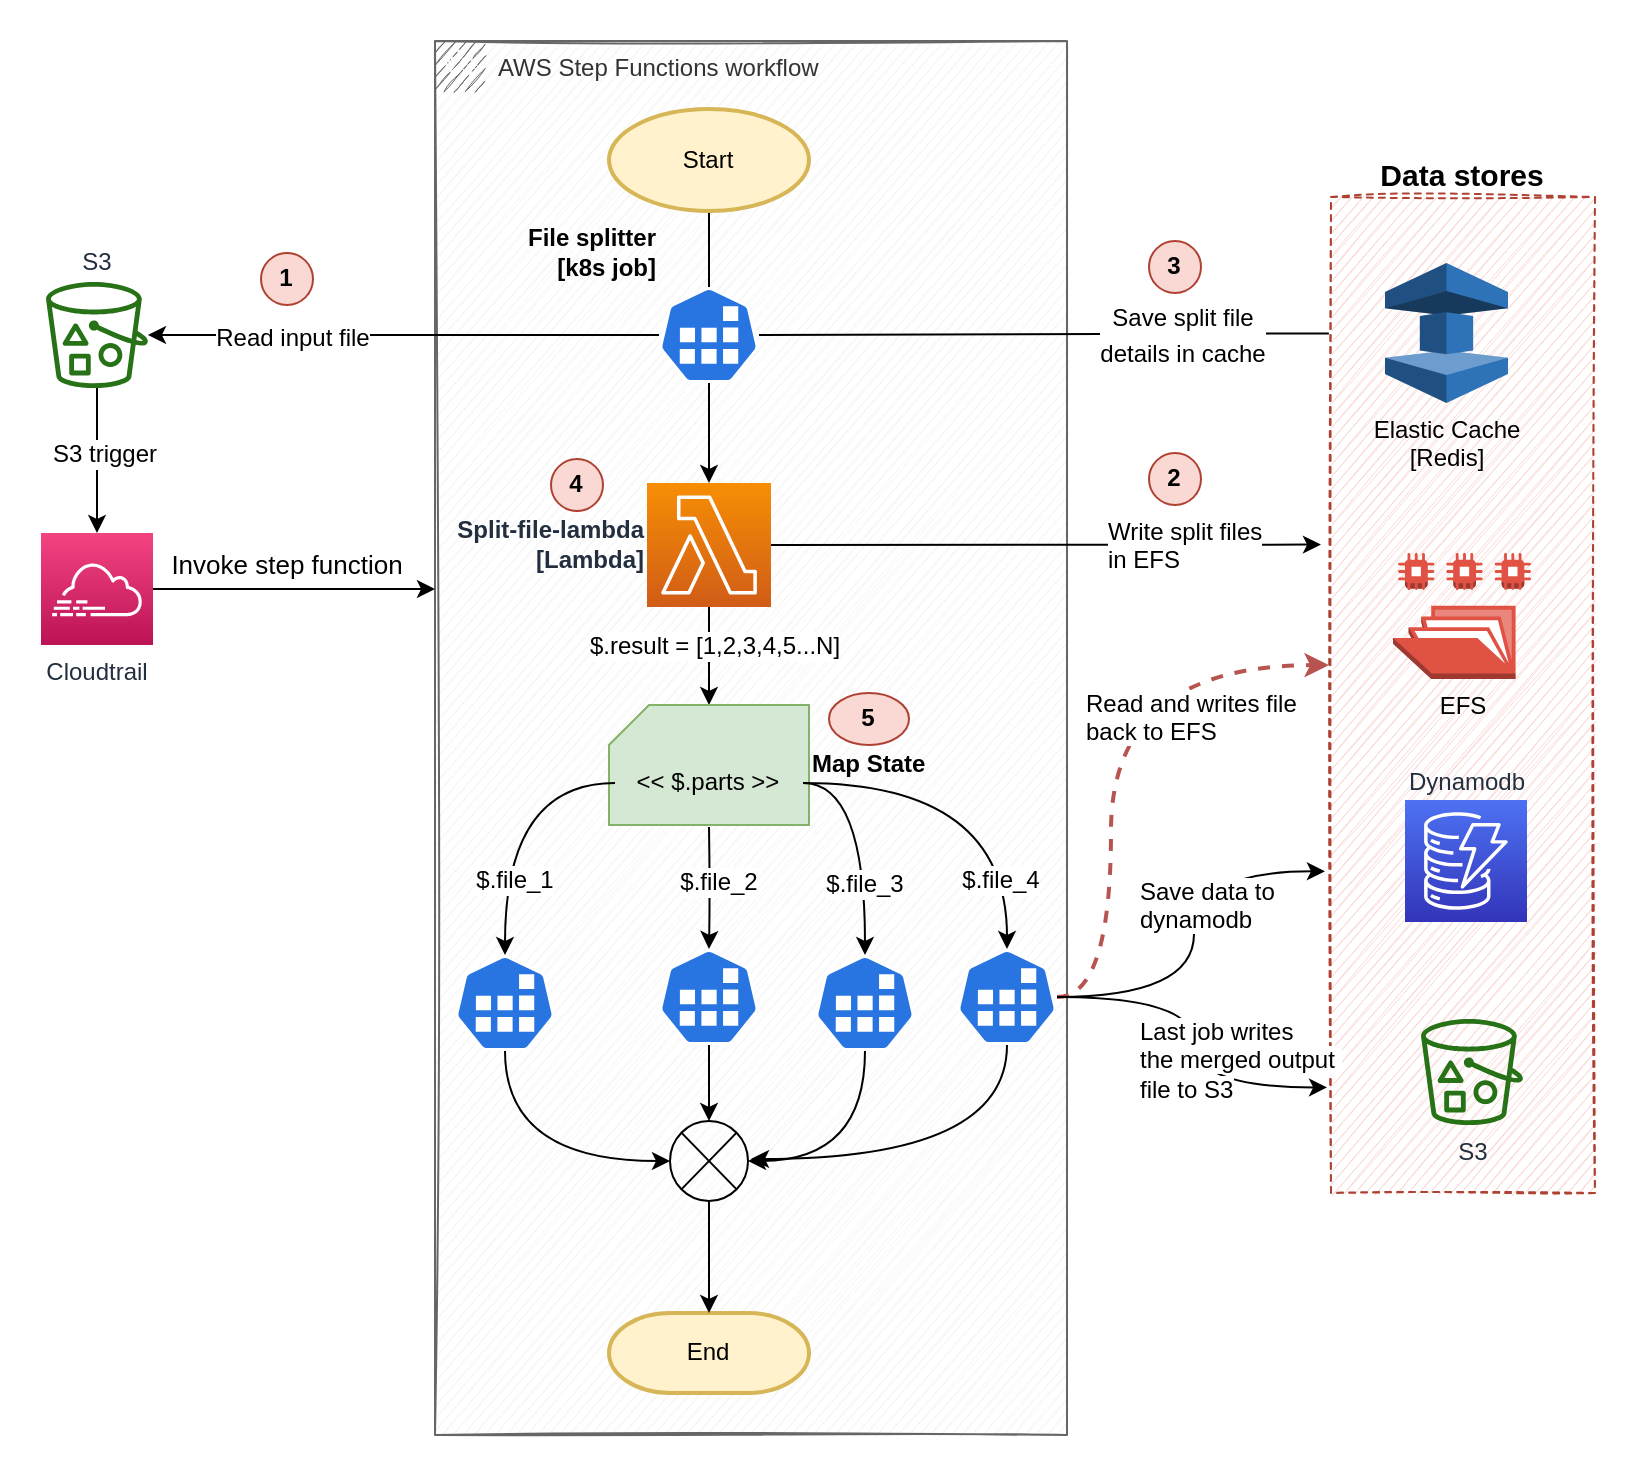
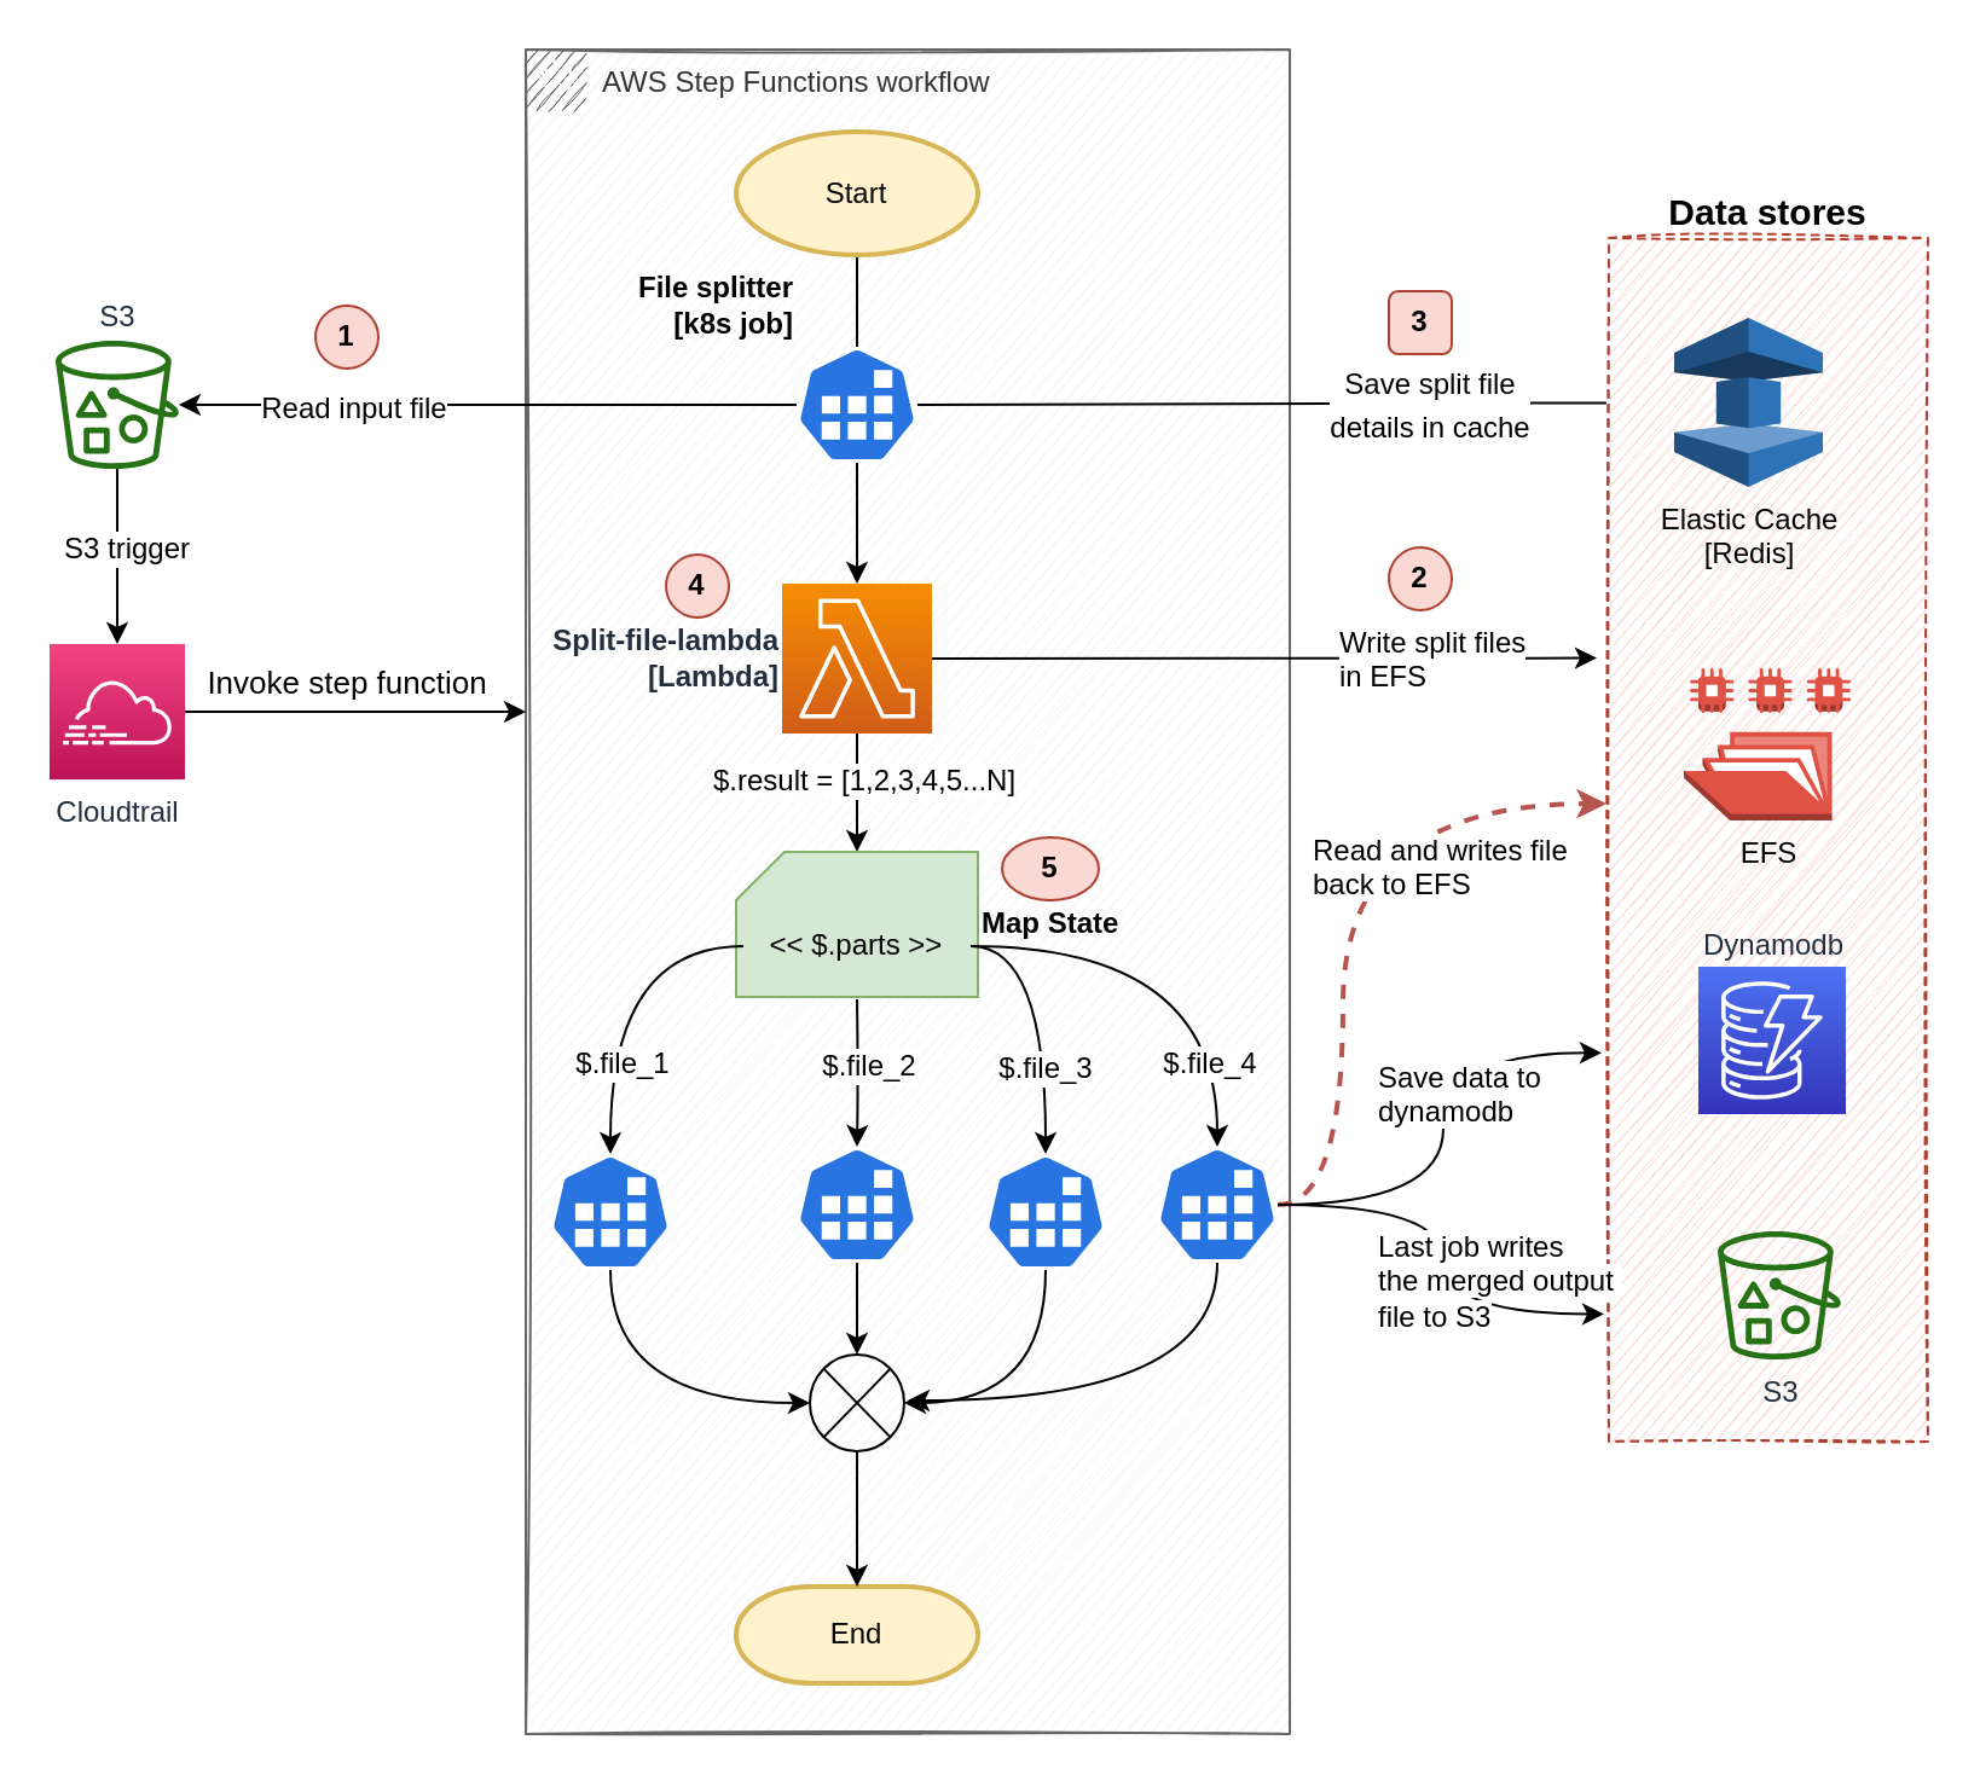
- <mxCell id="49" value="3" style="ellipse;whiteSpace=wrap;html=1;aspect=fixed;shadow=0;sketch=0;fontSize=12;fillColor=#fad9d5;strokeColor=#ae4132;fontStyle=1;" vertex="1" parent="1"><mxGeometry x="574" y="120" width="26" height="26" as="geometry" /></mxCell>
+ <mxCell id="49" value="3" style="whiteSpace=wrap;html=1;aspect=fixed;shadow=0;sketch=0;fontSize=12;fillColor=#fad9d5;strokeColor=#ae4132;fontStyle=1;rounded=1;" vertex="1" parent="1"><mxGeometry x="574" y="120" width="26" height="26" as="geometry" /></mxCell>
